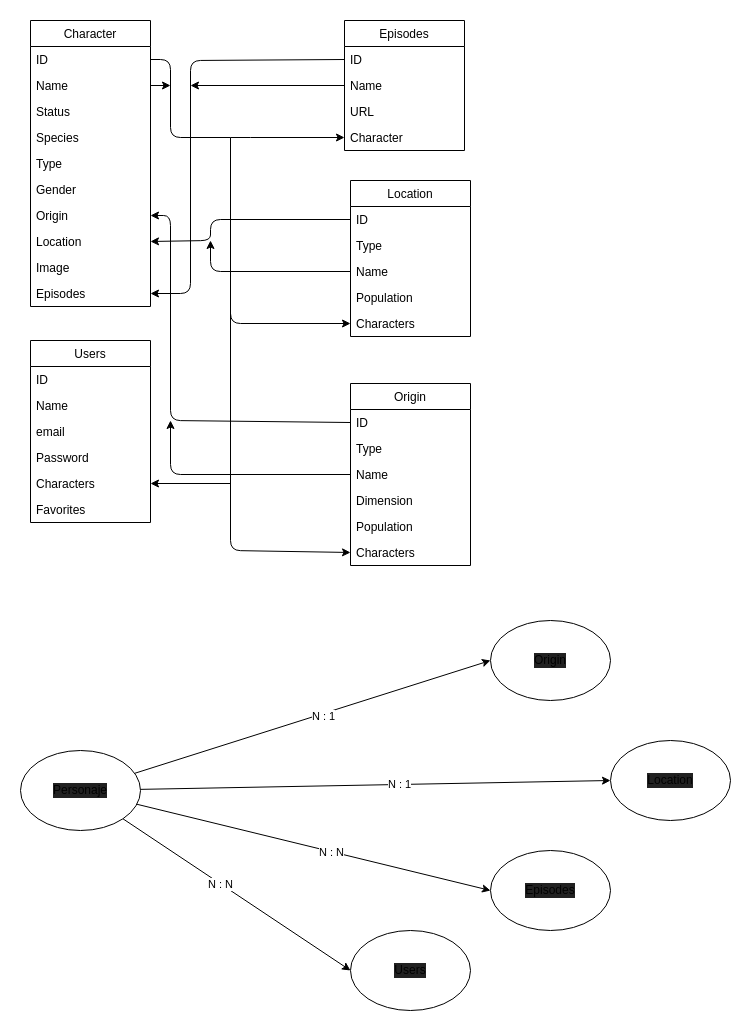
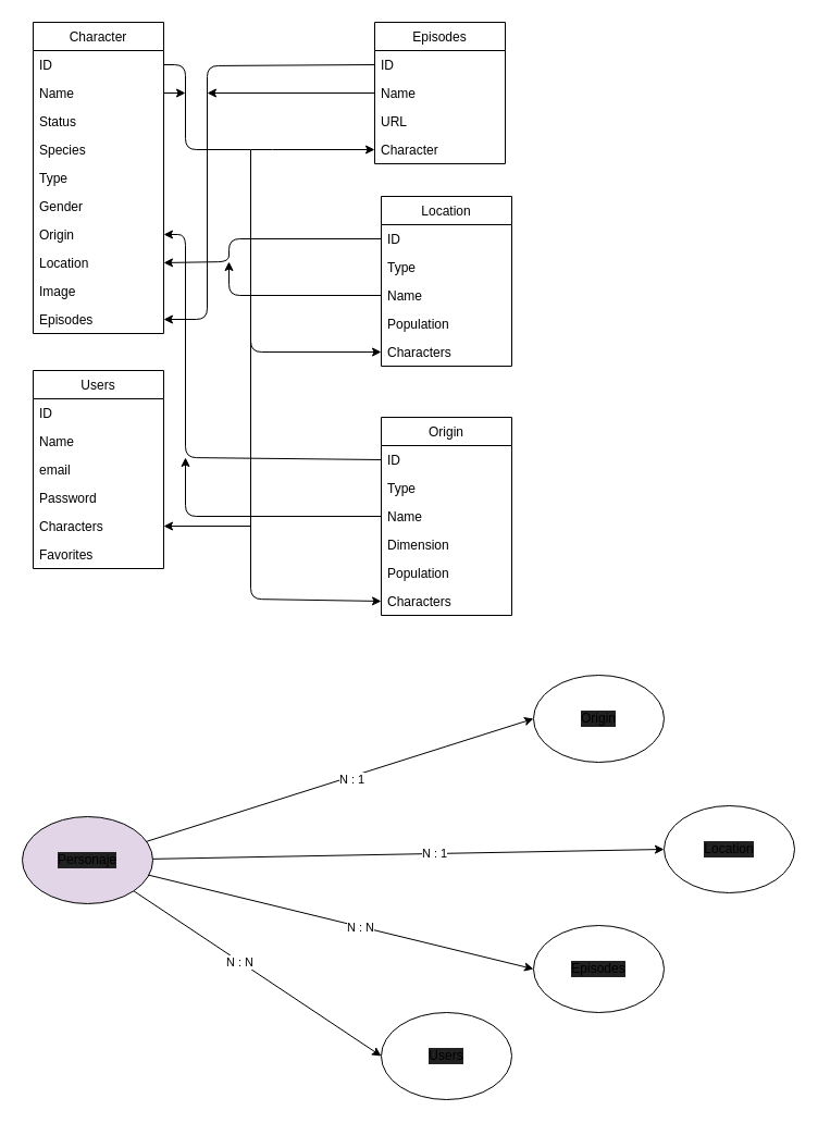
- <mxCell id="55" value="Personaje" style="ellipse;whiteSpace=wrap;html=1;labelBackgroundColor=#212121;" vertex="1" parent="1"><mxGeometry x="20" y="750" width="120" height="80" as="geometry" /></mxCell>
+ <mxCell id="55" value="Personaje" style="ellipse;whiteSpace=wrap;html=1;labelBackgroundColor=#212121;fillColor=#e1d5e7;" vertex="1" parent="1"><mxGeometry x="20" y="750" width="120" height="80" as="geometry" /></mxCell>
